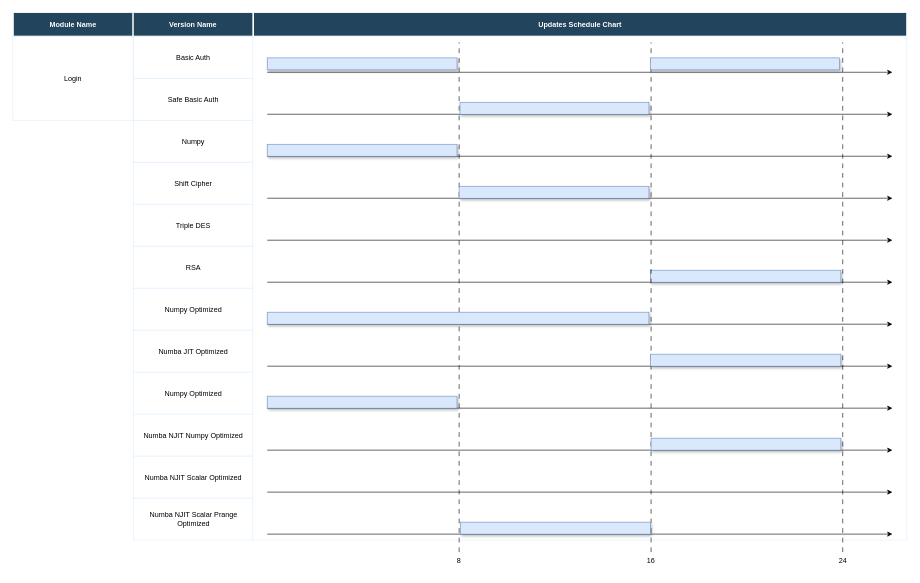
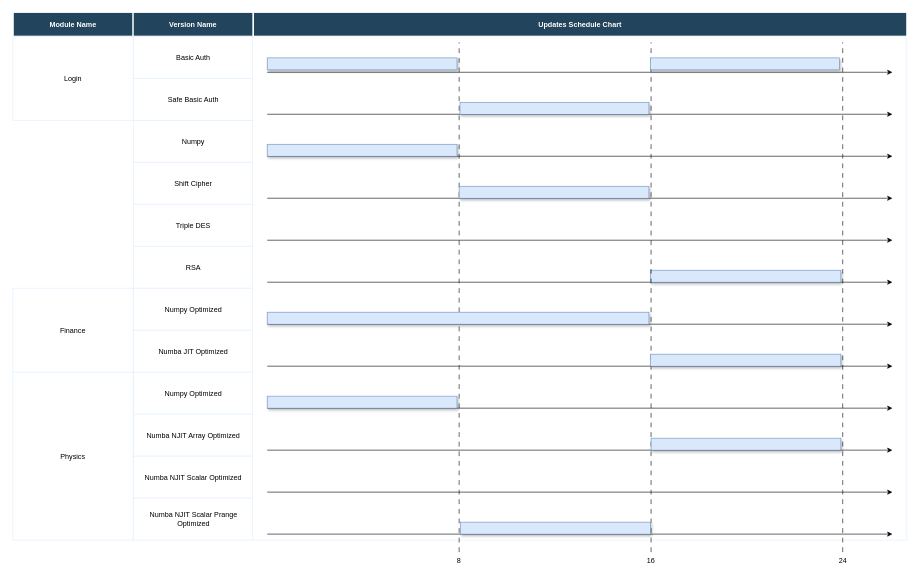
+ <mxCell id="9" value="Finance" style="align=center;strokeColor=#DEEDFF" vertex="1" parent="1"><mxGeometry x="20.5" y="480" width="200.5" height="140" as="geometry" /></mxCell>
- <mxCell id="15" value="Numba NJIT Numpy Optimized" style="align=center;strokeColor=#DEEDFF" vertex="1" parent="1"><mxGeometry x="221.5" y="690" width="200" height="70" as="geometry" /></mxCell>
+ <mxCell id="15" value="Numba NJIT Array Optimized" style="align=center;strokeColor=#DEEDFF" vertex="1" parent="1"><mxGeometry x="221.5" y="690" width="200" height="70" as="geometry" /></mxCell>
+ <mxCell id="16" value="Physics" style="align=center;strokeColor=#DEEDFF" vertex="1" parent="1"><mxGeometry x="20.5" y="620" width="200.5" height="280" as="geometry" /></mxCell>
